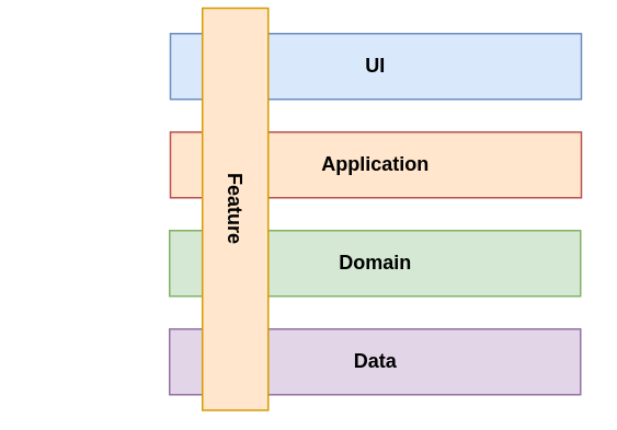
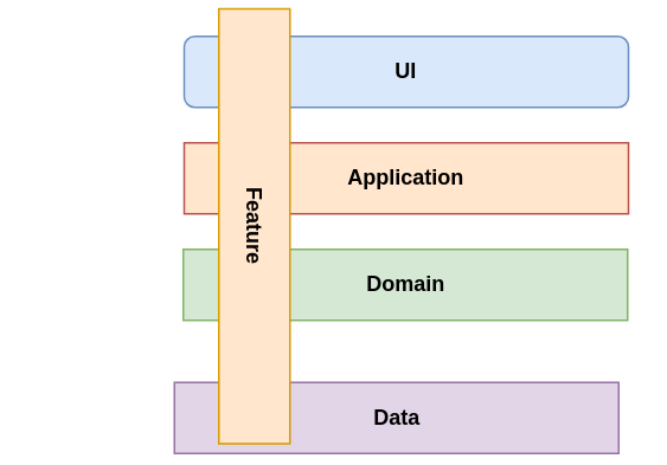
- <mxCell id="3" value="UI" style="rounded=0;whiteSpace=wrap;html=1;fillColor=#dae8fc;strokeColor=#6c8ebf;fontColor=#000000;fontStyle=1" vertex="1" parent="1"><mxGeometry x="103" y="20" width="250" height="40" as="geometry" /></mxCell>
+ <mxCell id="3" value="UI" style="whiteSpace=wrap;html=1;fillColor=#dae8fc;strokeColor=#6c8ebf;fontColor=#000000;fontStyle=1;rounded=1;" vertex="1" parent="1"><mxGeometry x="103" y="20" width="250" height="40" as="geometry" /></mxCell>
- <mxCell id="5" value="Data" style="rounded=0;whiteSpace=wrap;html=1;fillColor=#e1d5e7;strokeColor=#9673a6;fontStyle=1" vertex="1" parent="1"><mxGeometry x="102.5" y="200" width="250" height="40" as="geometry" /></mxCell>
+ <mxCell id="5" value="Data" style="rounded=0;whiteSpace=wrap;html=1;fillColor=#e1d5e7;strokeColor=#9673a6;fontStyle=1" vertex="1" parent="1"><mxGeometry x="97.5" y="215" width="250" height="40" as="geometry" /></mxCell>
